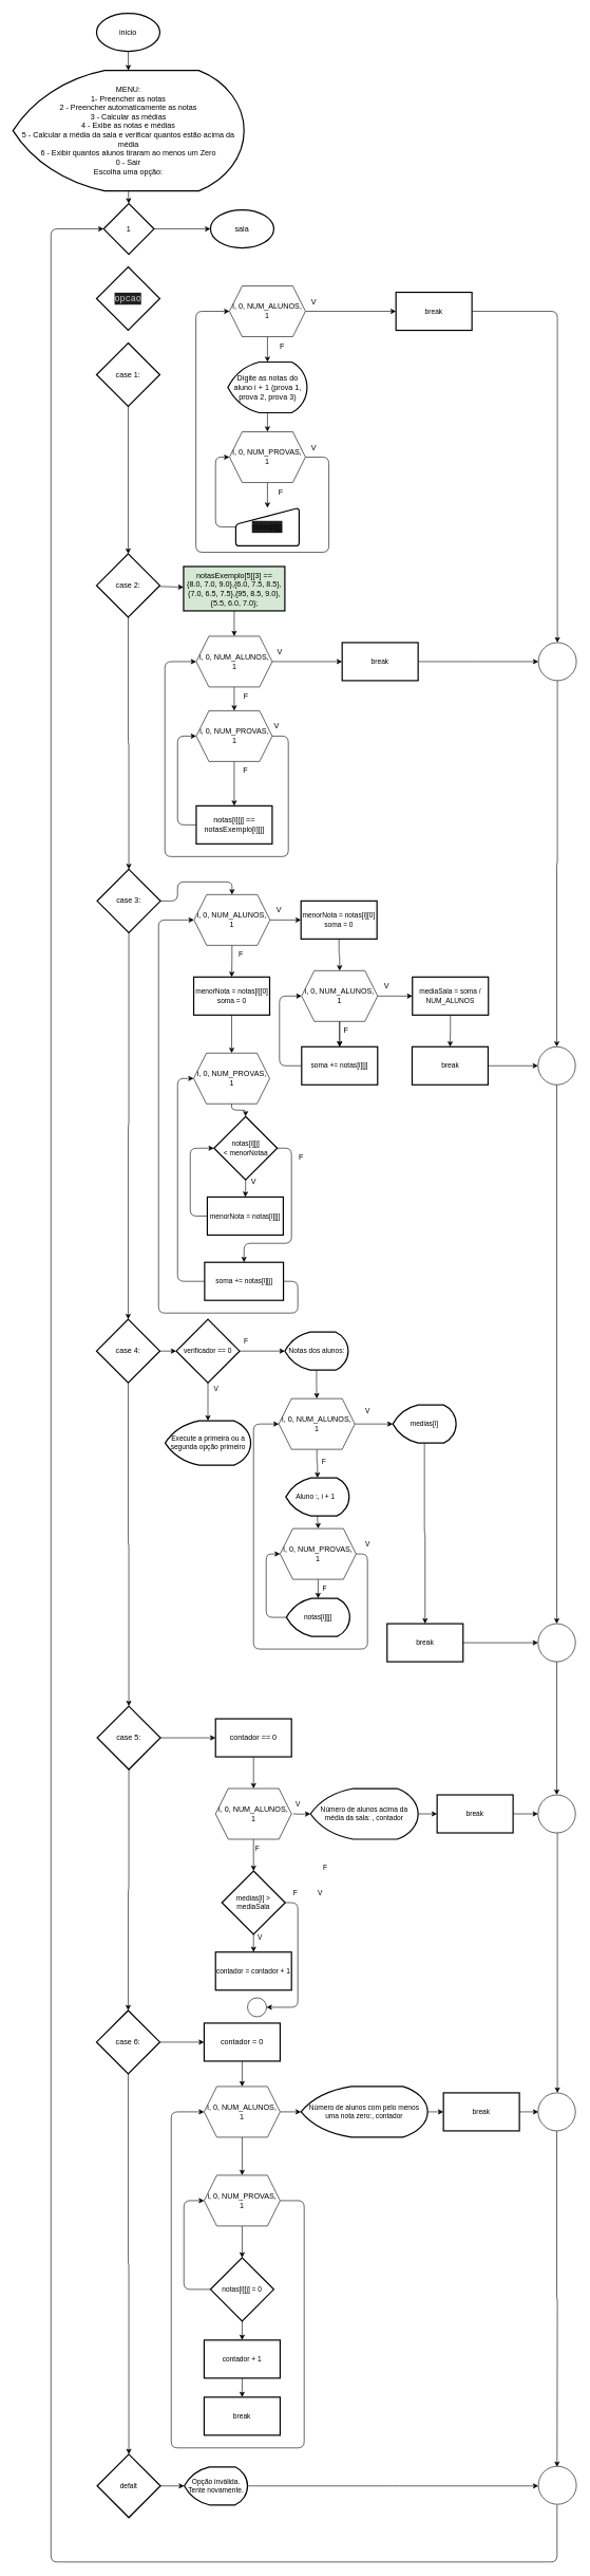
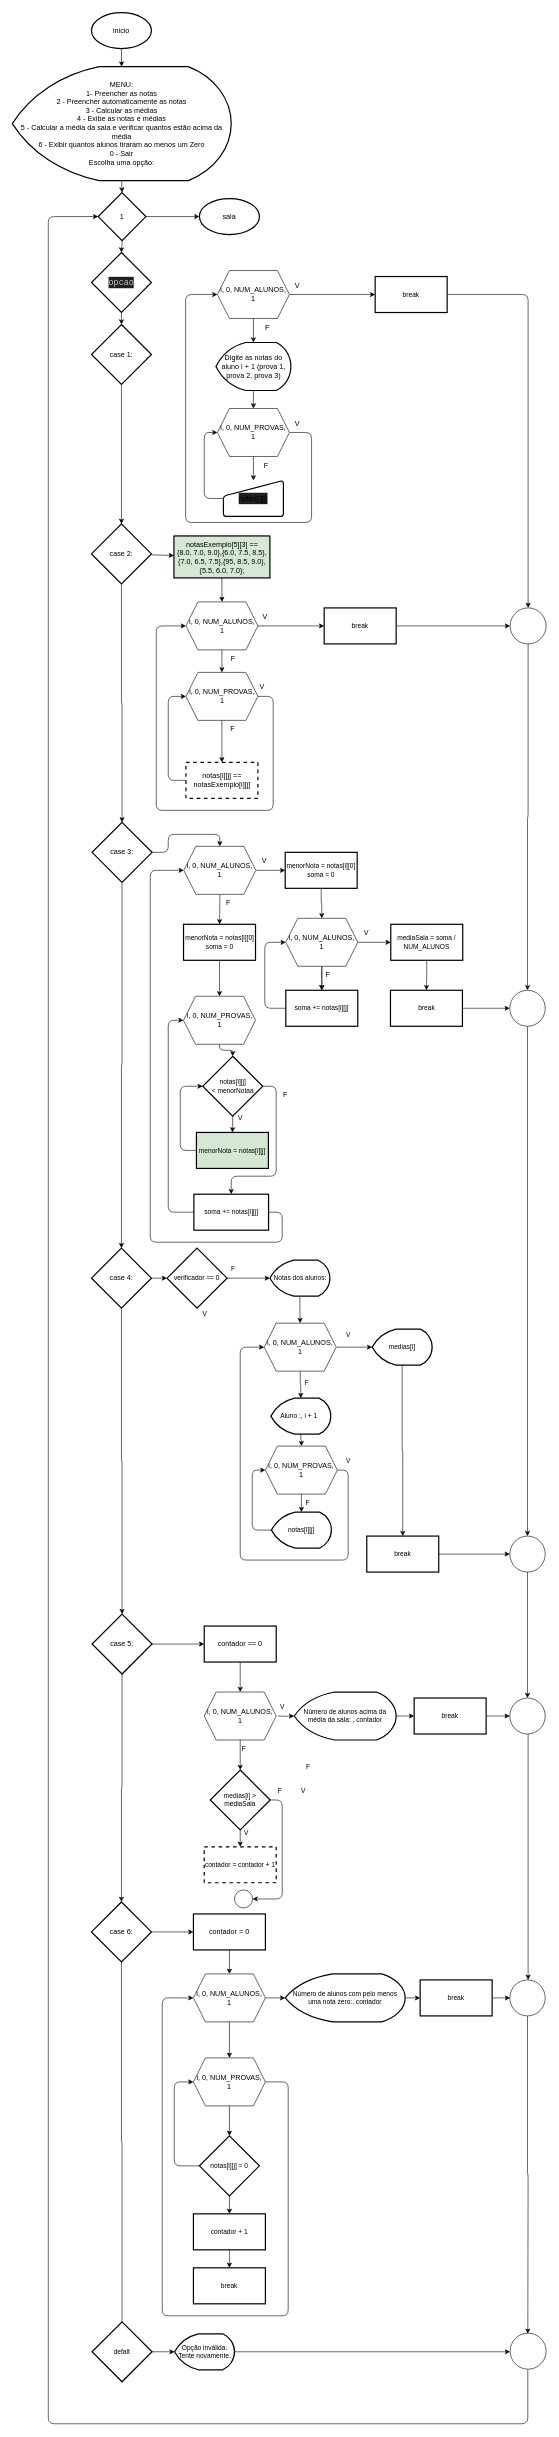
+ <mxCell id="109" style="edgeStyle=orthogonalEdgeStyle;html=1;exitX=0.5;exitY=1;exitDx=0;exitDy=0;exitPerimeter=0;entryX=0.5;entryY=0;entryDx=0;entryDy=0;entryPerimeter=0;" edge="1" parent="1" source="111" target="5"><mxGeometry relative="1" as="geometry" /></mxCell>
+ <mxCell id="4" style="edgeStyle=orthogonalEdgeStyle;html=1;exitX=0.5;exitY=1;exitDx=0;exitDy=0;exitPerimeter=0;entryX=0.5;entryY=0;entryDx=0;entryDy=0;entryPerimeter=0;" edge="1" parent="1" source="5" target="9"><mxGeometry relative="1" as="geometry" /></mxCell>
- <mxCell id="36" value="notas[i][j] == notasExemplo[i][j]" style="whiteSpace=wrap;html=1;strokeWidth=2;" parent="1" vertex="1"><mxGeometry x="309.5" y="1270" width="120" height="60" as="geometry" /></mxCell>
+ <mxCell id="36" value="notas[i][j] == notasExemplo[i][j]" style="whiteSpace=wrap;html=1;strokeWidth=2;dashed=1;" parent="1" vertex="1"><mxGeometry x="309.5" y="1270" width="120" height="60" as="geometry" /></mxCell>
- <mxCell id="45" value="menorNota = notas[i][j]" style="whiteSpace=wrap;html=1;fontSize=11;strokeWidth=2;" parent="1" vertex="1"><mxGeometry x="327" y="1887" width="120" height="60" as="geometry" /></mxCell>
+ <mxCell id="45" value="menorNota = notas[i][j]" style="whiteSpace=wrap;html=1;fontSize=11;strokeWidth=2;fillColor=#d5e8d4;" parent="1" vertex="1"><mxGeometry x="327" y="1887" width="120" height="60" as="geometry" /></mxCell>
- <mxCell id="64" value="" style="edgeStyle=orthogonalEdgeStyle;html=1;fontSize=11;" parent="1" source="66" target="67" edge="1"><mxGeometry relative="1" as="geometry" /></mxCell>
- <mxCell id="67" value="Execute a primeira ou a segunda opção primeiro" style="strokeWidth=2;html=1;shape=mxgraph.flowchart.display;whiteSpace=wrap;fontSize=11;" parent="1" vertex="1"><mxGeometry x="260.5" y="2240" width="135" height="70" as="geometry" /></mxCell>
- <mxCell id="61" value="contador = contador + 1" style="whiteSpace=wrap;html=1;fontSize=11;strokeWidth=2;" parent="1" vertex="1"><mxGeometry x="340" y="3078" width="120" height="60" as="geometry" /></mxCell>
+ <mxCell id="61" value="contador = contador + 1" style="whiteSpace=wrap;html=1;fontSize=11;strokeWidth=2;dashed=1;" parent="1" vertex="1"><mxGeometry x="340" y="3078" width="120" height="60" as="geometry" /></mxCell>
- <mxCell id="23" style="edgeStyle=orthogonalEdgeStyle;html=1;exitX=0.5;exitY=1;exitDx=0;exitDy=0;exitPerimeter=0;fontSize=11;" parent="1" source="24" target="88" edge="1"><mxGeometry relative="1" as="geometry" /></mxCell>
+ <mxCell id="23" style="edgeStyle=orthogonalEdgeStyle;html=1;exitX=0.5;exitY=1;exitDx=0;exitDy=0;exitPerimeter=0;fontSize=11;endArrow=none;" parent="1" source="24" target="88" edge="1"><mxGeometry relative="1" as="geometry" /></mxCell>
